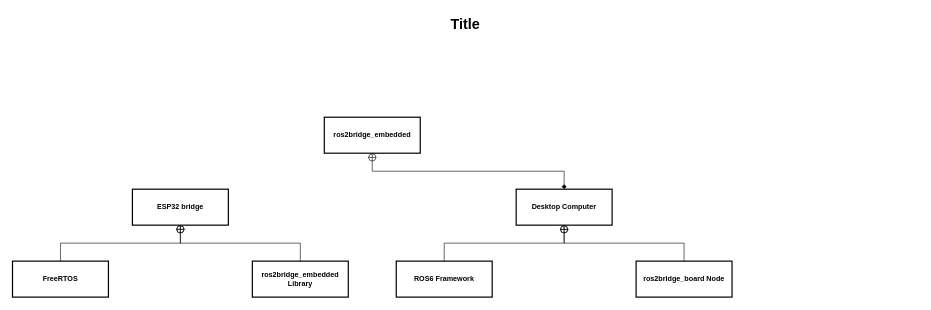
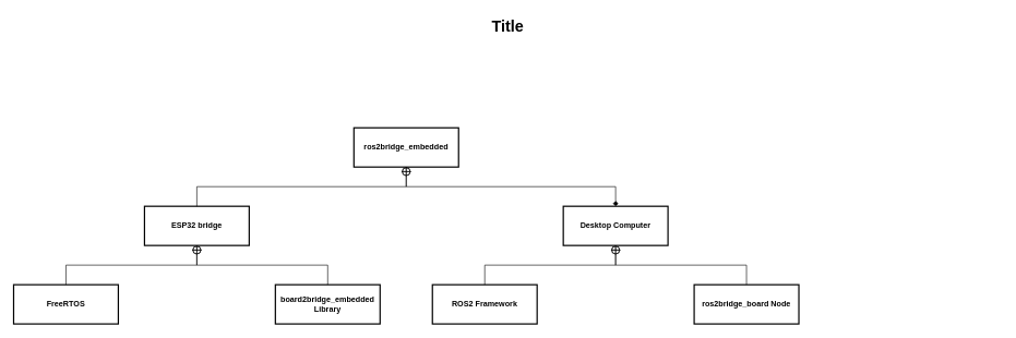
+ <mxCell id="9" value="" style="edgeStyle=none;html=1;startArrow=sysMLPackCont;startSize=12;endArrow=none;rounded=0;entryX=0.5;entryY=0;entryDx=0;entryDy=0;exitX=0.5;exitY=1;exitDx=0;exitDy=0;" edge="1" parent="1" source="3" target="7"><mxGeometry width="160" relative="1" as="geometry"><mxPoint x="650" y="325" as="sourcePoint" /><mxPoint x="800" y="575" as="targetPoint" /><Array as="points"><mxPoint x="620" y="285" /><mxPoint x="300" y="285" /></Array></mxGeometry></mxCell>
- <mxCell id="13" value="ros2bridge_embedded Library" style="shape=rect;strokeWidth=2;fontStyle=1;html=1;whiteSpace=wrap;align=center;" vertex="1" parent="1"><mxGeometry x="420" y="435" width="160" height="60" as="geometry" /></mxCell>
+ <mxCell id="13" value="board2bridge_embedded Library" style="shape=rect;strokeWidth=2;fontStyle=1;html=1;whiteSpace=wrap;align=center;" vertex="1" parent="1"><mxGeometry x="420" y="435" width="160" height="60" as="geometry" /></mxCell>
- <mxCell id="16" value="ROS6 Framework" style="shape=rect;strokeWidth=2;fontStyle=1;html=1;whiteSpace=wrap;align=center;" vertex="1" parent="1"><mxGeometry x="660" y="435" width="160" height="60" as="geometry" /></mxCell>
+ <mxCell id="16" value="ROS2 Framework" style="shape=rect;strokeWidth=2;fontStyle=1;html=1;whiteSpace=wrap;align=center;" vertex="1" parent="1"><mxGeometry x="660" y="435" width="160" height="60" as="geometry" /></mxCell>
